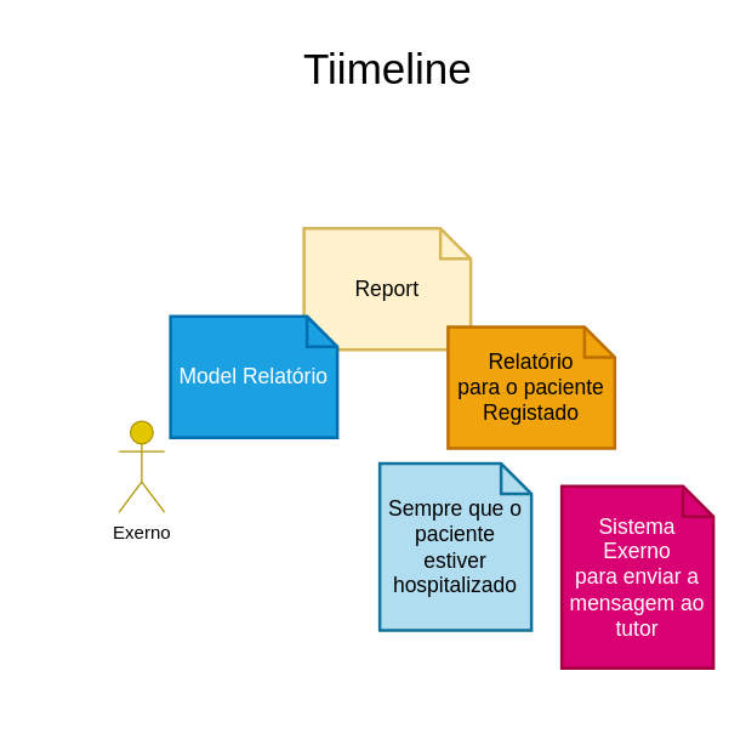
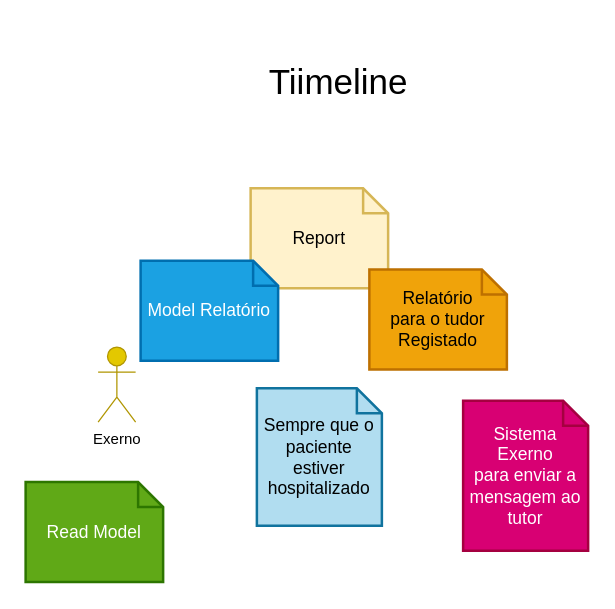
- <mxCell id="9" value="&lt;font style=&quot;font-size: 28px;&quot;&gt;Tiimeline&lt;/font&gt;" style="text;html=1;strokeColor=none;fillColor=none;align=center;verticalAlign=middle;whiteSpace=wrap;rounded=0;" parent="1" vertex="1"><mxGeometry x="187.5" y="20" width="135" height="50" as="geometry" /></mxCell>
+ <mxCell id="9" value="&lt;font style=&quot;font-size: 28px;&quot;&gt;Tiimeline&lt;/font&gt;" style="text;html=1;strokeColor=none;fillColor=none;align=center;verticalAlign=middle;whiteSpace=wrap;rounded=0;" parent="1" vertex="1"><mxGeometry x="202.5" y="40" width="135" height="50" as="geometry" /></mxCell>
- <mxCell id="7" value="Relatório &lt;br&gt;para o paciente Registado" style="shape=note;strokeWidth=2;fontSize=14;size=20;whiteSpace=wrap;html=1;fillColor=#f0a30a;strokeColor=#BD7000;fontColor=#000000;" parent="1" vertex="1"><mxGeometry x="295" y="215" width="110.0" height="80" as="geometry" /></mxCell>
+ <mxCell id="7" value="Relatório &lt;br&gt;para o tudor Registado" style="shape=note;strokeWidth=2;fontSize=14;size=20;whiteSpace=wrap;html=1;fillColor=#f0a30a;strokeColor=#BD7000;fontColor=#000000;" parent="1" vertex="1"><mxGeometry x="295" y="215" width="110.0" height="80" as="geometry" /></mxCell>
- <mxCell id="3" value="Sempre que o paciente estiver hospitalizado" style="shape=note;strokeWidth=2;fontSize=14;size=20;whiteSpace=wrap;html=1;fillColor=#b1ddf0;strokeColor=#10739e;" parent="1" vertex="1"><mxGeometry x="250" y="305" width="100" height="110" as="geometry" /></mxCell>
+ <mxCell id="3" value="Sempre que o paciente estiver hospitalizado" style="shape=note;strokeWidth=2;fontSize=14;size=20;whiteSpace=wrap;html=1;fillColor=#b1ddf0;strokeColor=#10739e;" parent="1" vertex="1"><mxGeometry x="205" y="310" width="100" height="110" as="geometry" /></mxCell>
+ <mxCell id="4" value="Read Model" style="shape=note;strokeWidth=2;fontSize=14;size=20;whiteSpace=wrap;html=1;fillColor=#60a917;strokeColor=#2D7600;fontColor=#ffffff;" parent="1" vertex="1"><mxGeometry x="20" y="385" width="110.0" height="80" as="geometry" /></mxCell>
